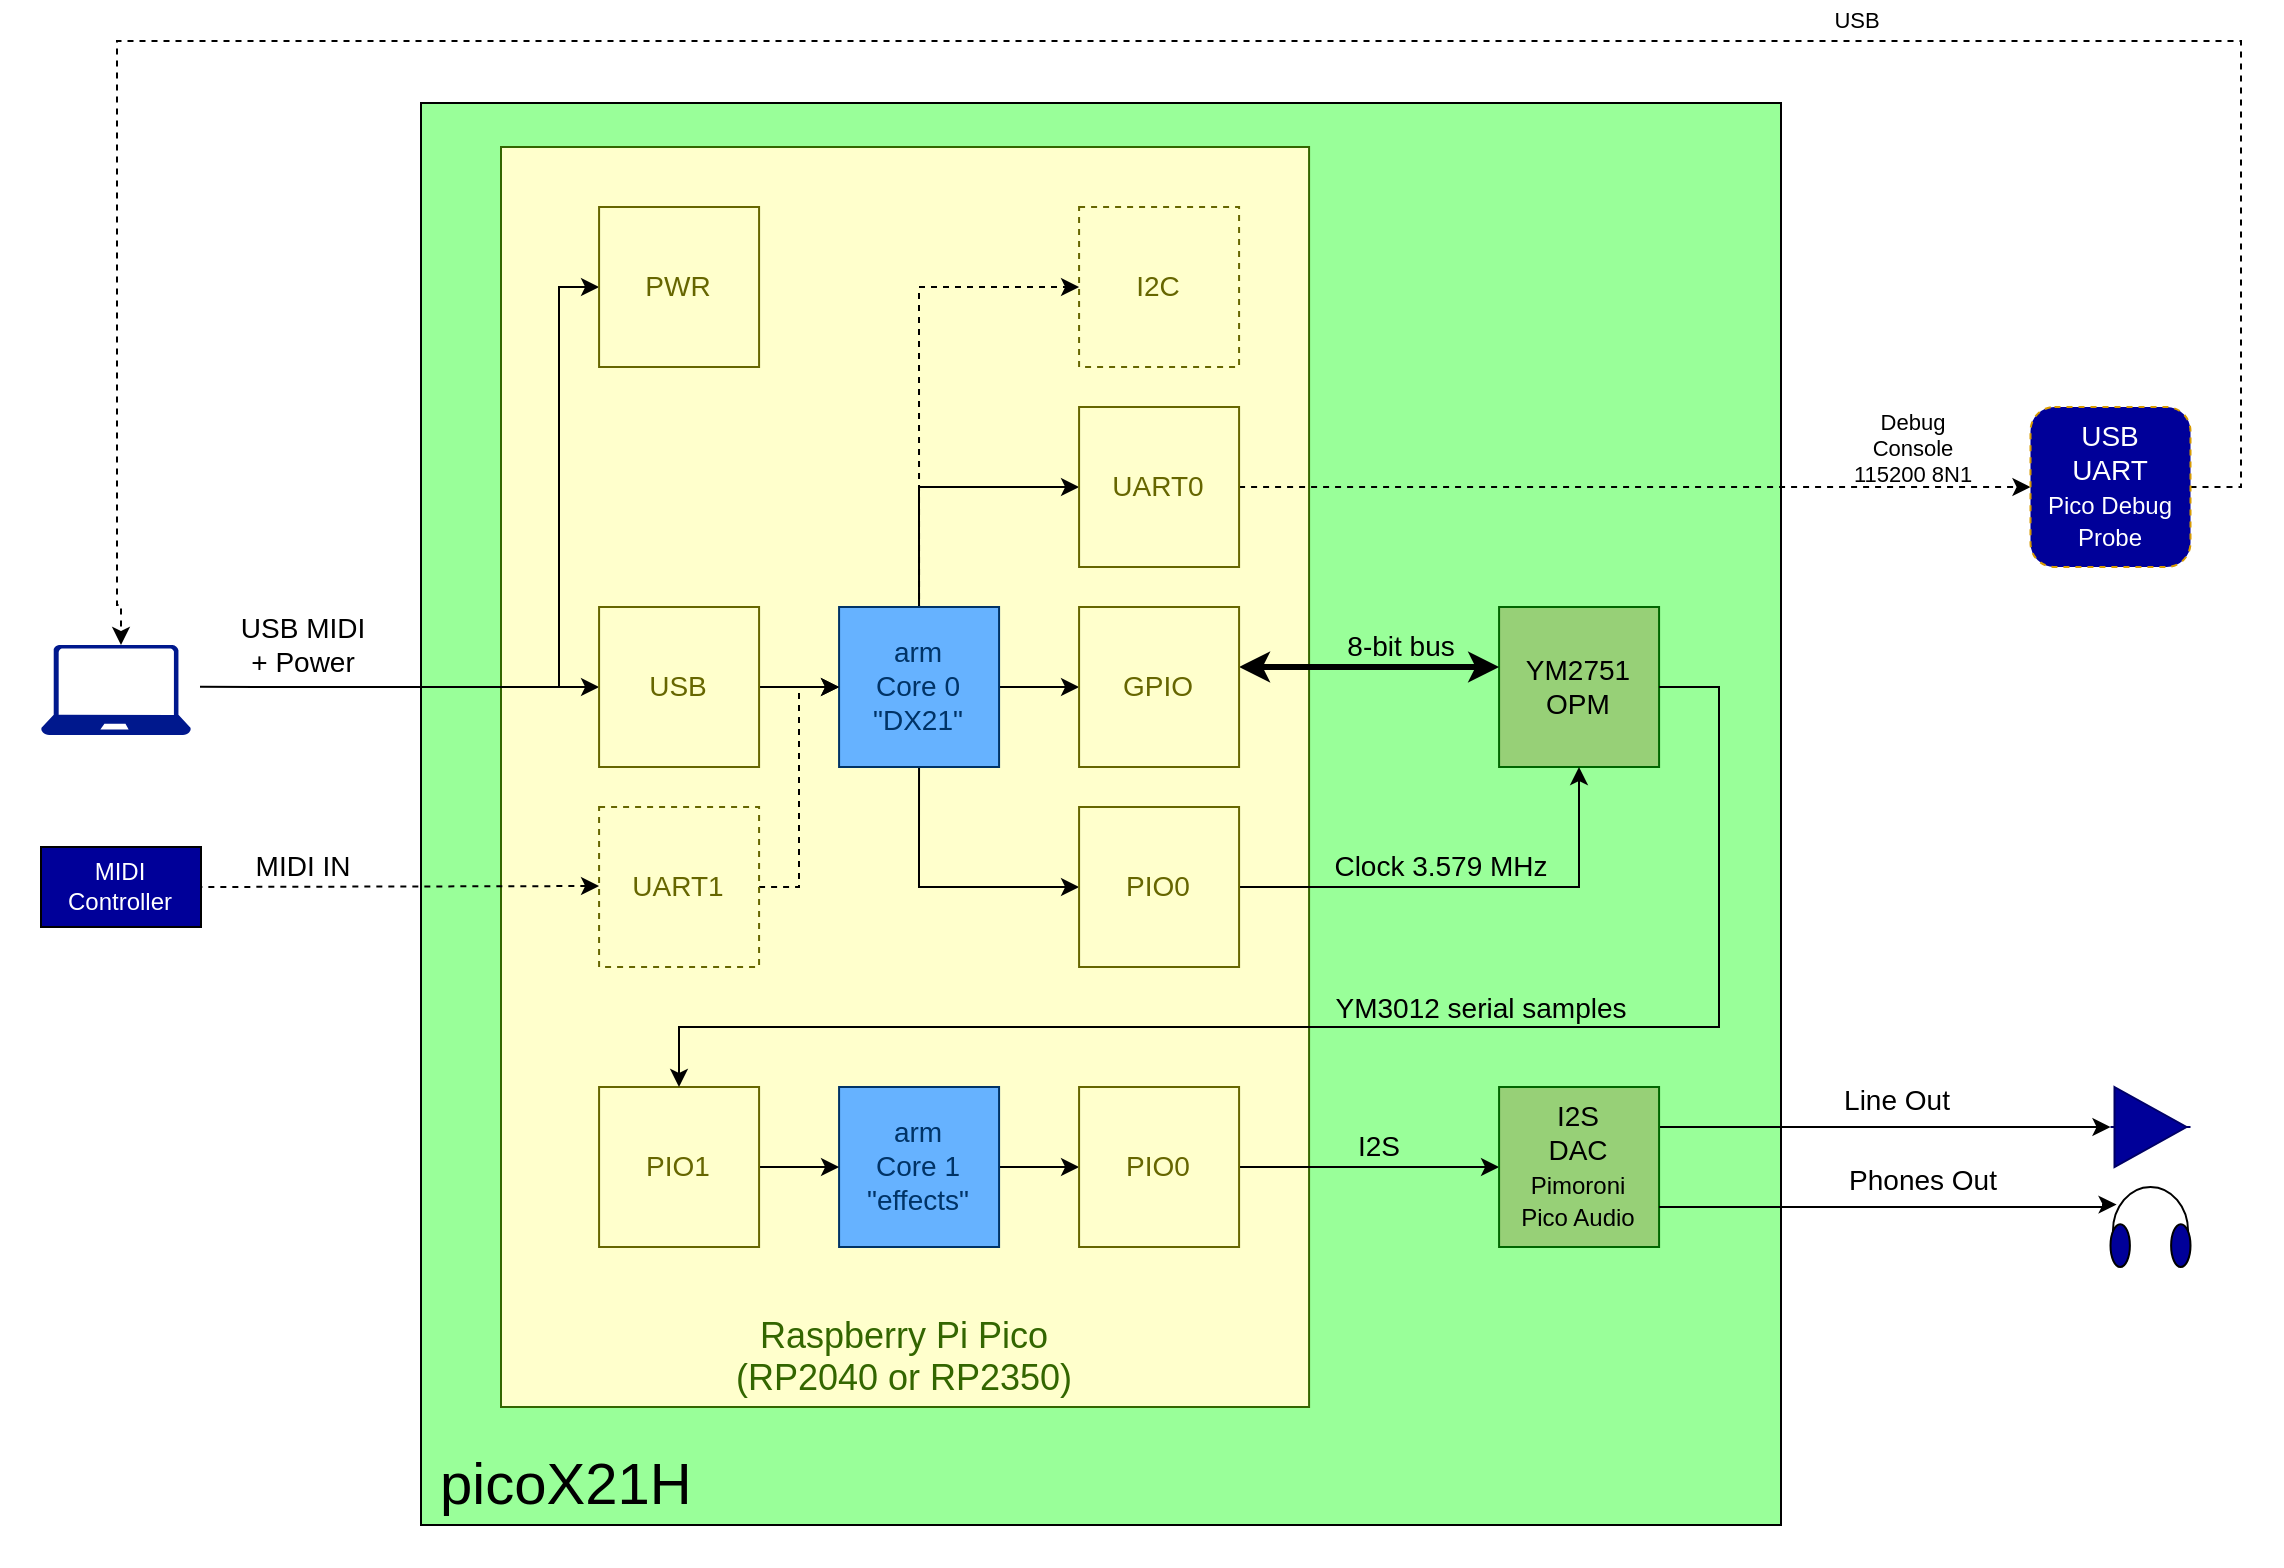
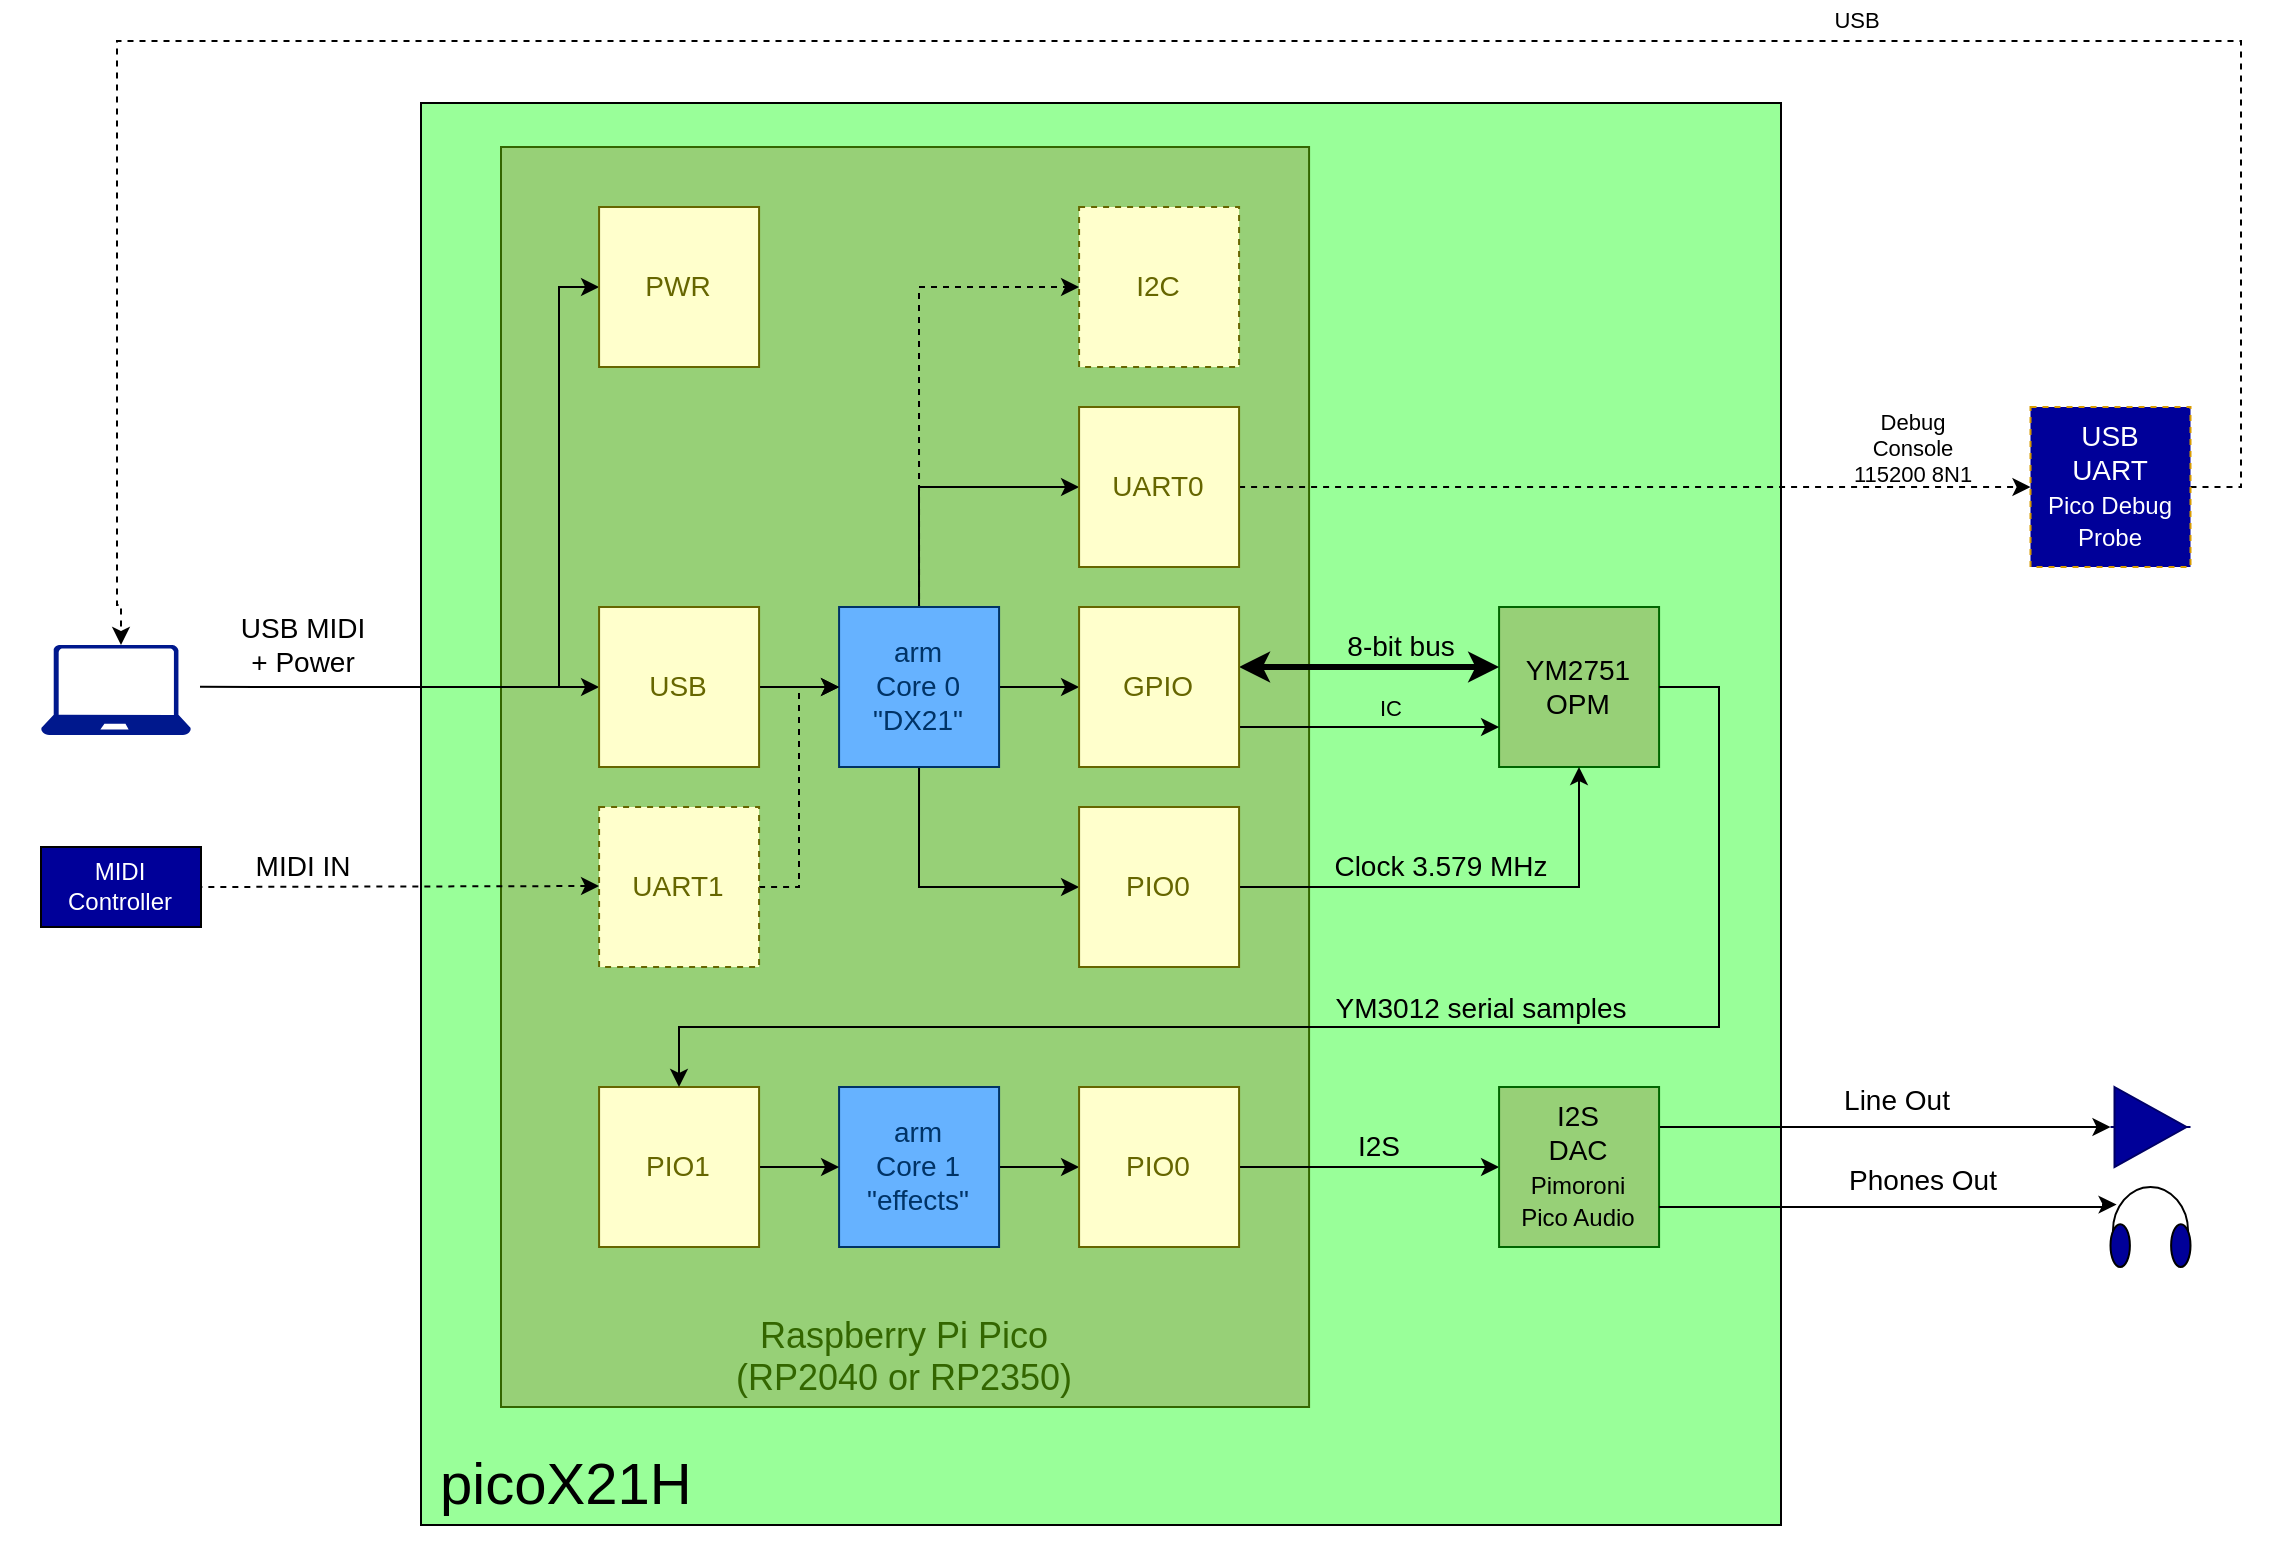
- <mxCell id="40" value="USB&lt;br&gt;UART&lt;br&gt;&lt;font style=&quot;font-size: 12px;&quot;&gt;Pico Debug Probe&lt;/font&gt;" style="whiteSpace=wrap;html=1;aspect=fixed;fillColor=#000099;strokeColor=#d79b00;fontSize=14;dashed=1;fontColor=#FFFFFF;rounded=1;" vertex="1" parent="1"><mxGeometry x="1014.75" y="203" width="80" height="80" as="geometry" /></mxCell>
+ <mxCell id="40" value="USB&lt;br&gt;UART&lt;br&gt;&lt;font style=&quot;font-size: 12px;&quot;&gt;Pico Debug Probe&lt;/font&gt;" style="whiteSpace=wrap;html=1;aspect=fixed;fillColor=#000099;strokeColor=#d79b00;fontSize=14;dashed=1;fontColor=#FFFFFF;" vertex="1" parent="1"><mxGeometry x="1014.75" y="203" width="80" height="80" as="geometry" /></mxCell>
+ <mxCell id="17" style="edgeStyle=orthogonalEdgeStyle;rounded=0;orthogonalLoop=1;jettySize=auto;html=1;exitX=1;exitY=0.75;exitDx=0;exitDy=0;entryX=0;entryY=0.75;entryDx=0;entryDy=0;" edge="1" parent="1" source="19" target="11"><mxGeometry relative="1" as="geometry" /></mxCell>
+ <mxCell id="18" value="IC" style="edgeLabel;html=1;align=center;verticalAlign=middle;resizable=0;points=[];labelBackgroundColor=none;" vertex="1" connectable="0" parent="17"><mxGeometry x="0.161" y="1" relative="1" as="geometry"><mxPoint y="-9" as="offset" /></mxGeometry></mxCell>
- <mxCell id="3" value="&lt;font style=&quot;color: rgb(51, 102, 0);&quot;&gt;Raspberry Pi Pico&lt;br&gt;(RP2040 or RP2350)&lt;/font&gt;" style="rounded=0;whiteSpace=wrap;html=1;verticalAlign=bottom;fontSize=18;fillColor=#ffffcc;strokeColor=#336600;" vertex="1" parent="1"><mxGeometry x="250" y="73" width="404.04" height="630" as="geometry" /></mxCell>
+ <mxCell id="3" value="&lt;font style=&quot;color: rgb(51, 102, 0);&quot;&gt;Raspberry Pi Pico&lt;br&gt;(RP2040 or RP2350)&lt;/font&gt;" style="rounded=0;whiteSpace=wrap;html=1;verticalAlign=bottom;fontSize=18;fillColor=#97D077;strokeColor=#336600;" vertex="1" parent="1"><mxGeometry x="250" y="73" width="404.04" height="630" as="geometry" /></mxCell>
